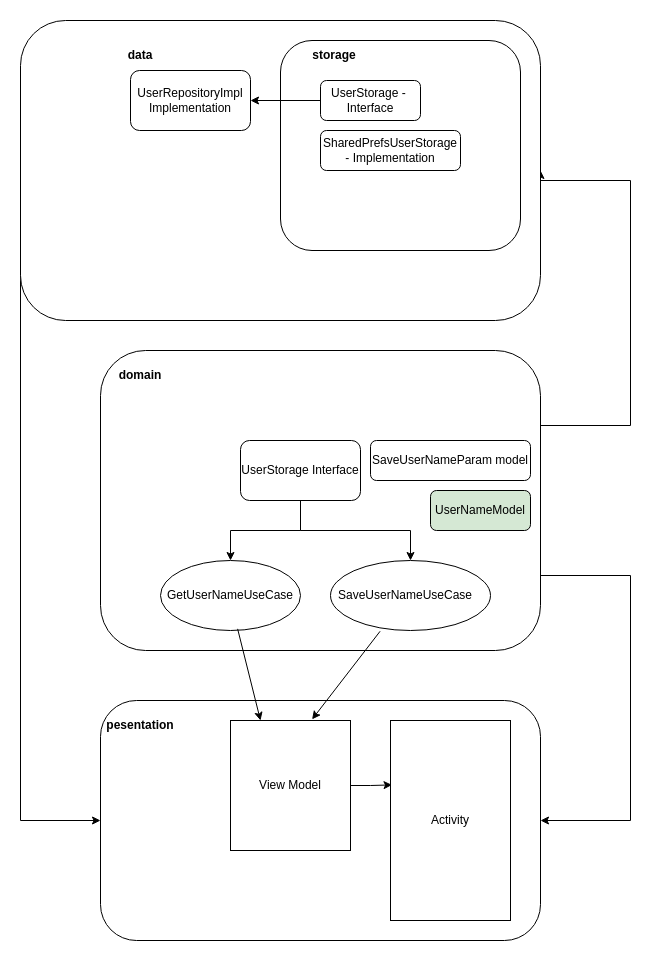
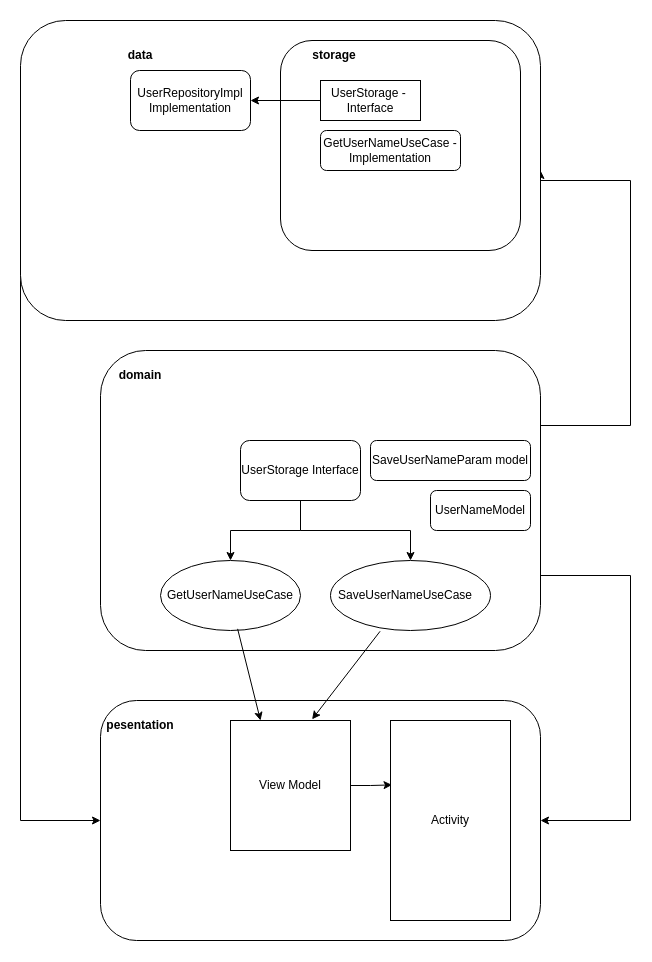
- <mxCell id="25" value="UserStorage -&amp;nbsp; Interface" style="rounded=1;whiteSpace=wrap;html=1;" vertex="1" parent="1"><mxGeometry x="320" y="80" width="100" height="40" as="geometry" /></mxCell>
+ <mxCell id="25" value="UserStorage -&amp;nbsp; Interface" style="whiteSpace=wrap;html=1;rounded=0;" vertex="1" parent="1"><mxGeometry x="320" y="80" width="100" height="40" as="geometry" /></mxCell>
- <mxCell id="23" value="SharedPrefsUserStorage - Implementation" style="rounded=1;whiteSpace=wrap;html=1;" vertex="1" parent="1"><mxGeometry x="320" y="130" width="140" height="40" as="geometry" /></mxCell>
+ <mxCell id="23" value="GetUserNameUseCase - Implementation" style="rounded=1;whiteSpace=wrap;html=1;" vertex="1" parent="1"><mxGeometry x="320" y="130" width="140" height="40" as="geometry" /></mxCell>
- <mxCell id="17" value="UserNameModel" style="rounded=1;whiteSpace=wrap;html=1;fillColor=#d5e8d4;" vertex="1" parent="1"><mxGeometry x="430" y="490" width="100" height="40" as="geometry" /></mxCell>
+ <mxCell id="17" value="UserNameModel" style="rounded=1;whiteSpace=wrap;html=1;" vertex="1" parent="1"><mxGeometry x="430" y="490" width="100" height="40" as="geometry" /></mxCell>
